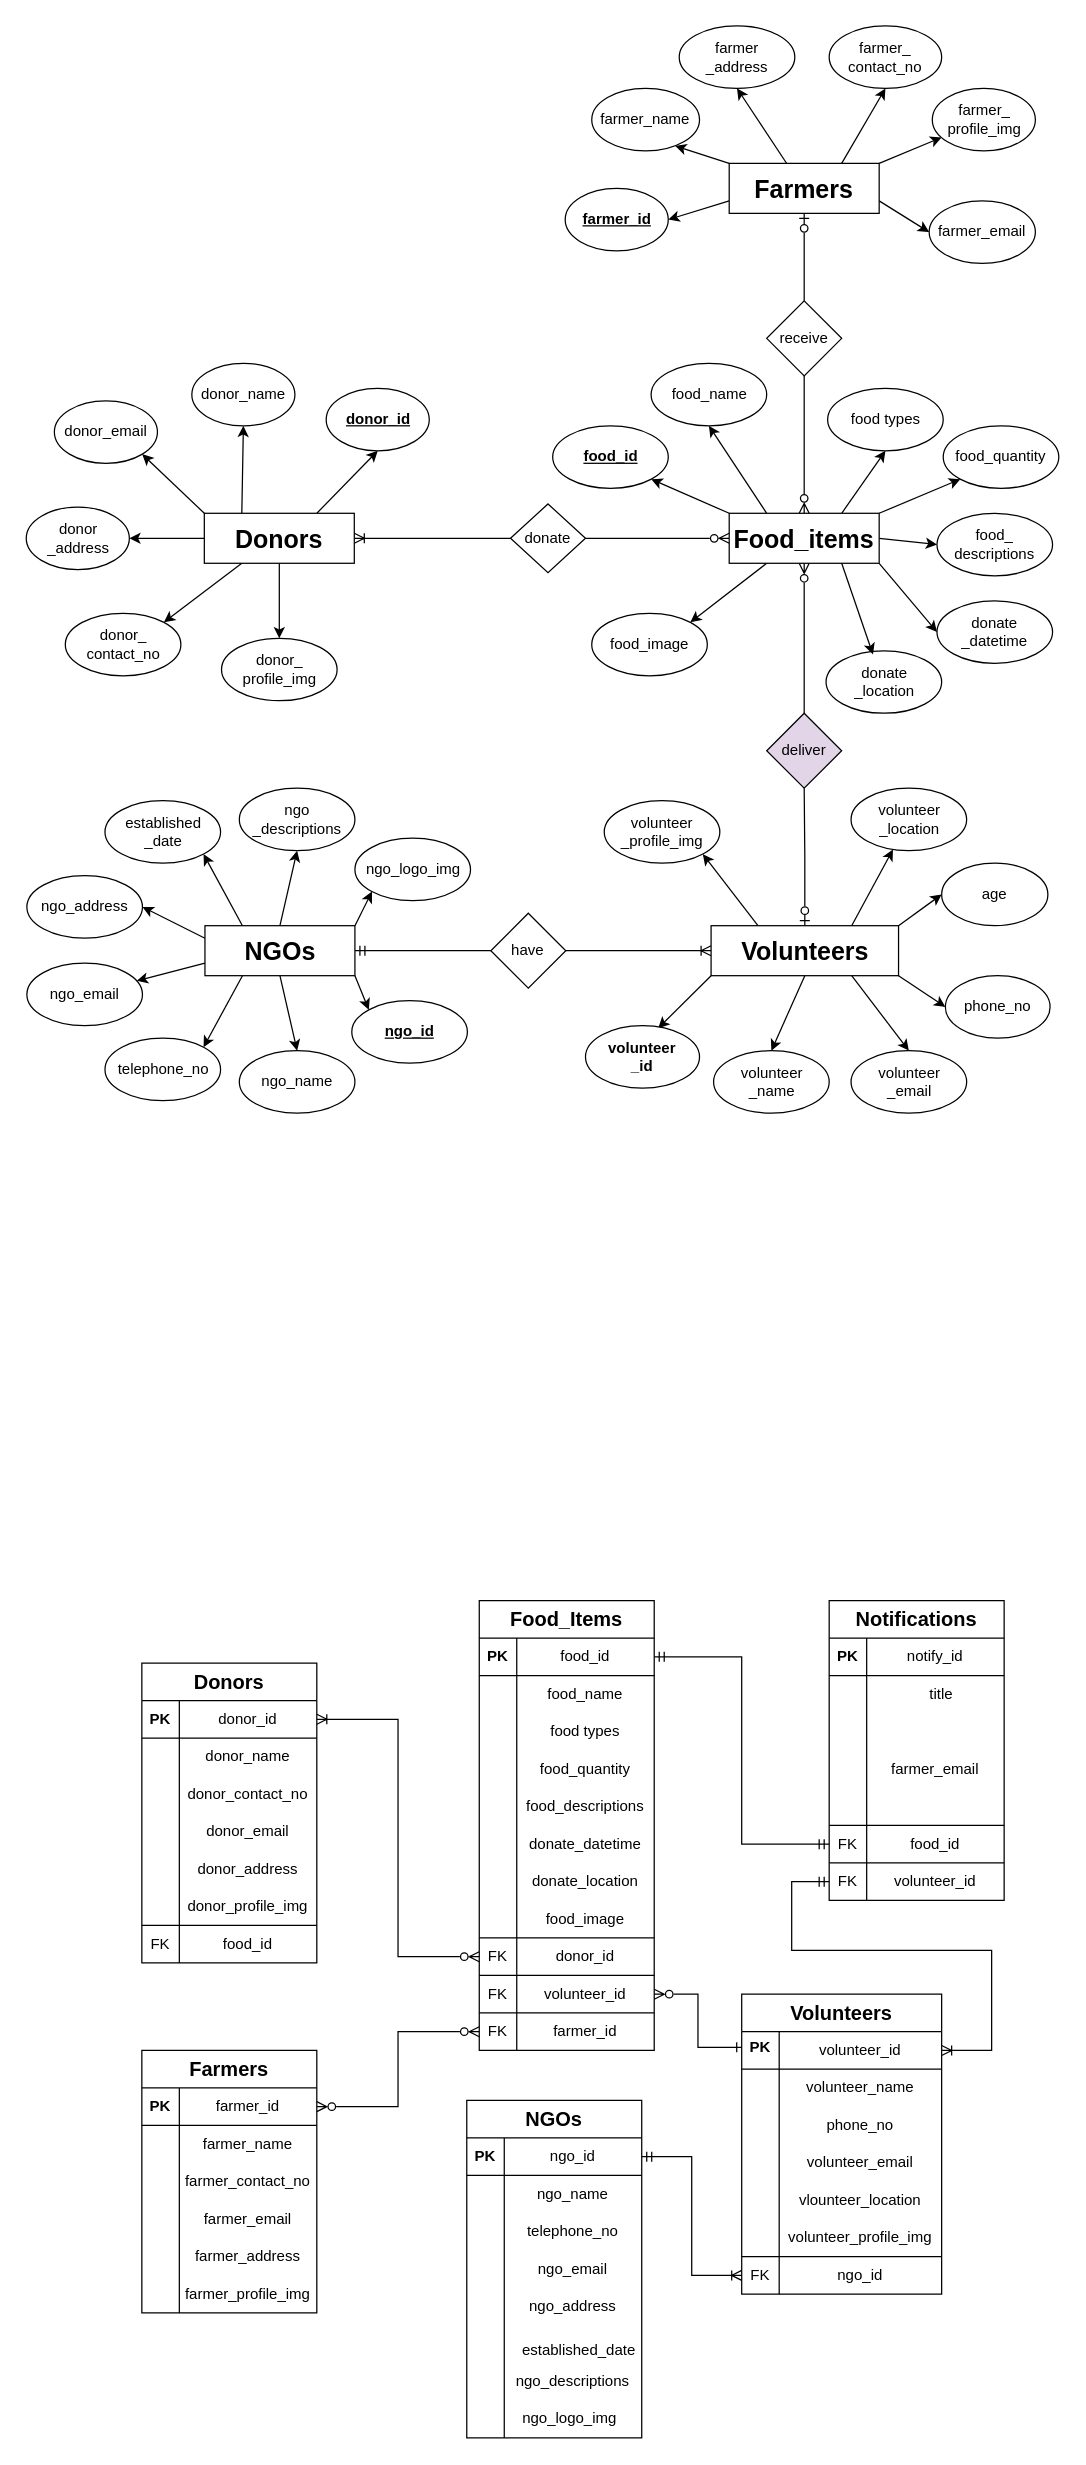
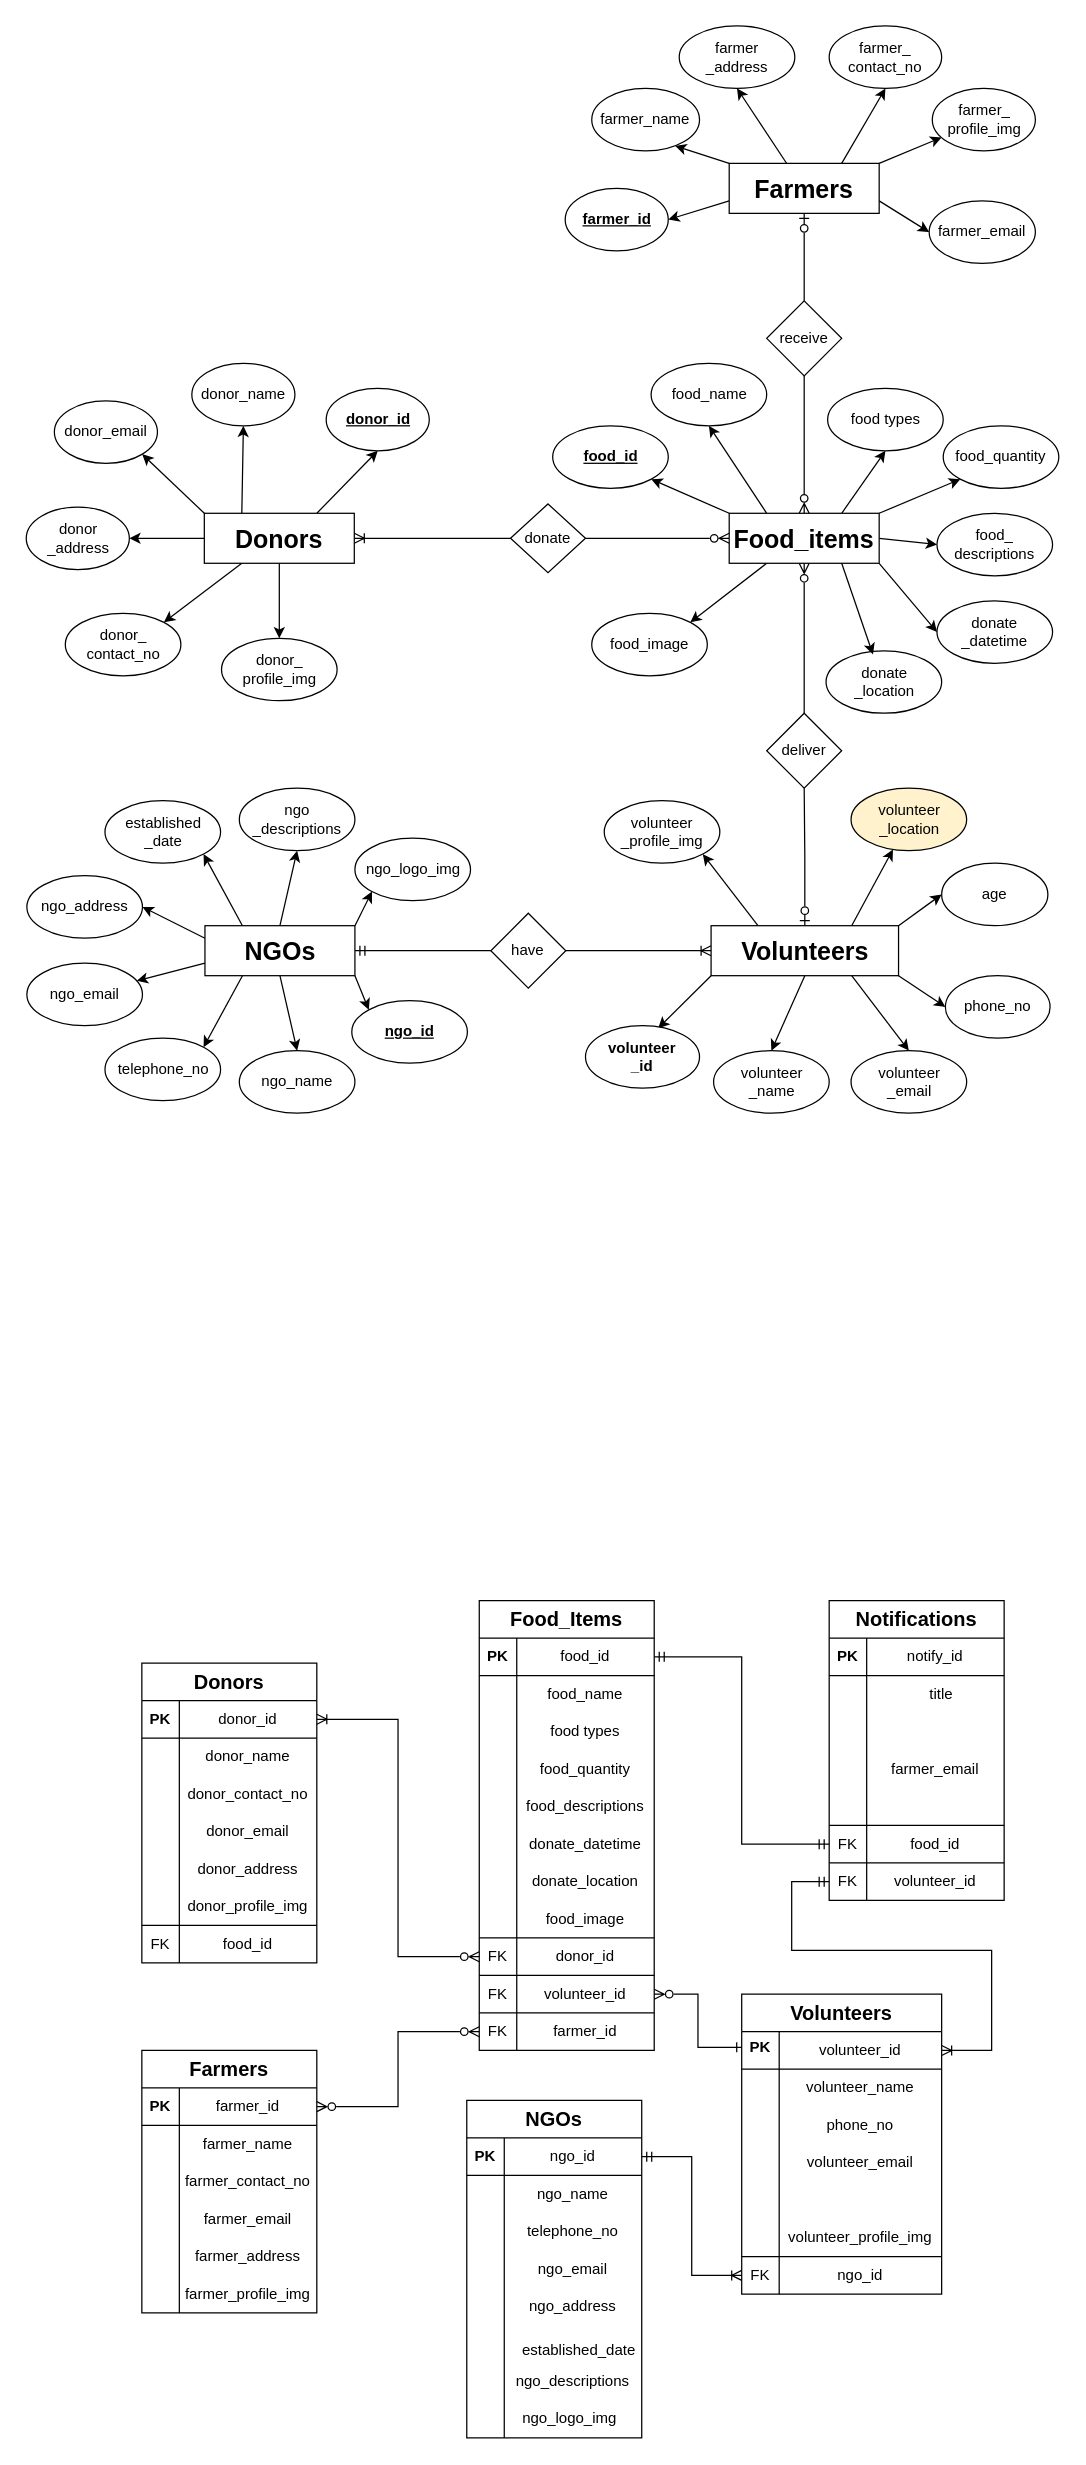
- <mxCell id="24" value="deliver" style="rhombus;whiteSpace=wrap;html=1;rounded=0;fillColor=#e1d5e7;" vertex="1" parent="1"><mxGeometry x="613" y="570" width="60" height="60" as="geometry" /></mxCell>
+ <mxCell id="24" value="deliver" style="rhombus;whiteSpace=wrap;html=1;rounded=0;" vertex="1" parent="1"><mxGeometry x="613" y="570" width="60" height="60" as="geometry" /></mxCell>
- <mxCell id="72" value="volunteer&lt;br&gt;_location" style="ellipse;whiteSpace=wrap;html=1;" vertex="1" parent="1"><mxGeometry x="680.5" y="630" width="92.5" height="50" as="geometry" /></mxCell>
+ <mxCell id="72" value="volunteer&lt;br&gt;_location" style="ellipse;whiteSpace=wrap;html=1;fillColor=#fff2cc;" vertex="1" parent="1"><mxGeometry x="680.5" y="630" width="92.5" height="50" as="geometry" /></mxCell>
- <mxCell id="143" value="vlounteer_location" style="text;html=1;strokeColor=none;fillColor=none;align=center;verticalAlign=middle;whiteSpace=wrap;rounded=0;" vertex="1" parent="1"><mxGeometry x="623" y="1745" width="130" height="30" as="geometry" /></mxCell>
